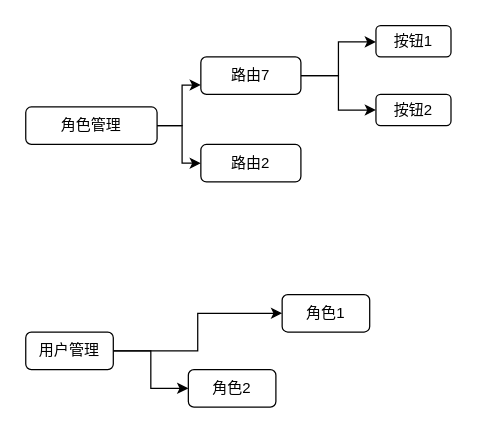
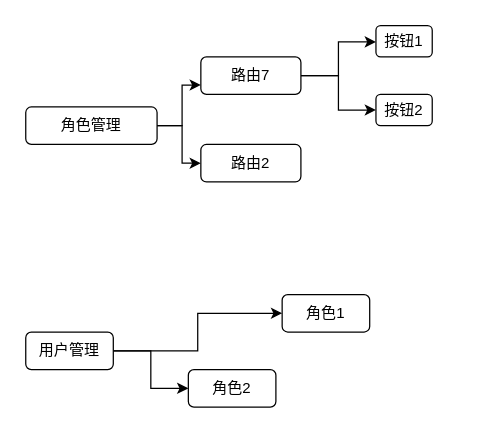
- <mxCell id="9" value="按钮1" style="whiteSpace=wrap;html=1;rounded=1;" vertex="1" parent="1"><mxGeometry x="300" y="20" width="60" height="25" as="geometry" /></mxCell>
+ <mxCell id="9" value="按钮1" style="whiteSpace=wrap;html=1;rounded=1;" vertex="1" parent="1"><mxGeometry x="300" y="20" width="45" height="25" as="geometry" /></mxCell>
- <mxCell id="10" value="按钮2" style="whiteSpace=wrap;html=1;rounded=1;" vertex="1" parent="1"><mxGeometry x="300" y="75" width="60" height="25" as="geometry" /></mxCell>
+ <mxCell id="10" value="按钮2" style="whiteSpace=wrap;html=1;rounded=1;" vertex="1" parent="1"><mxGeometry x="300" y="75" width="45" height="25" as="geometry" /></mxCell>
